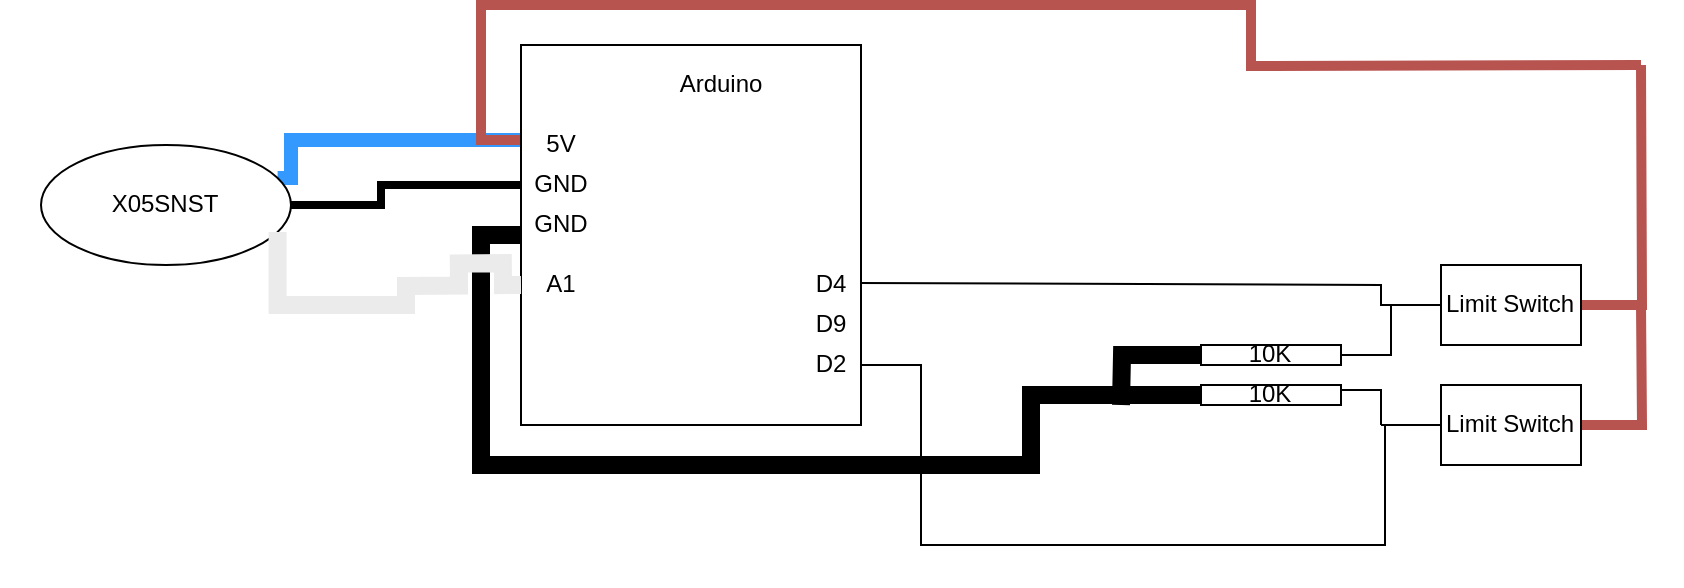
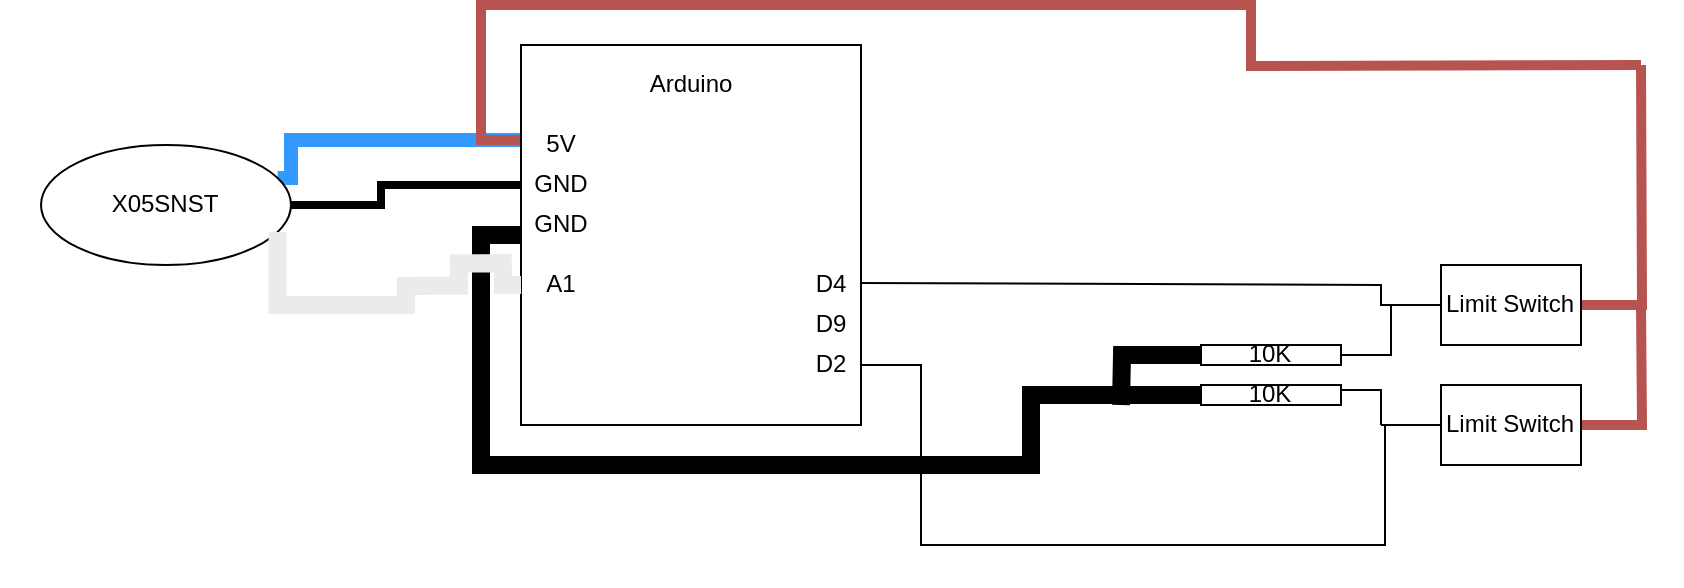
- <mxCell id="8" value="Arduino" style="text;html=1;resizable=0;autosize=1;align=center;verticalAlign=middle;points=[];fillColor=none;strokeColor=none;rounded=0;" vertex="1" parent="1"><mxGeometry x="335" y="30" width="50" height="20" as="geometry" /></mxCell>
+ <mxCell id="8" value="Arduino" style="text;html=1;resizable=0;autosize=1;align=center;verticalAlign=middle;points=[];fillColor=none;strokeColor=none;rounded=0;" vertex="1" parent="1"><mxGeometry x="320" y="30" width="50" height="20" as="geometry" /></mxCell>
